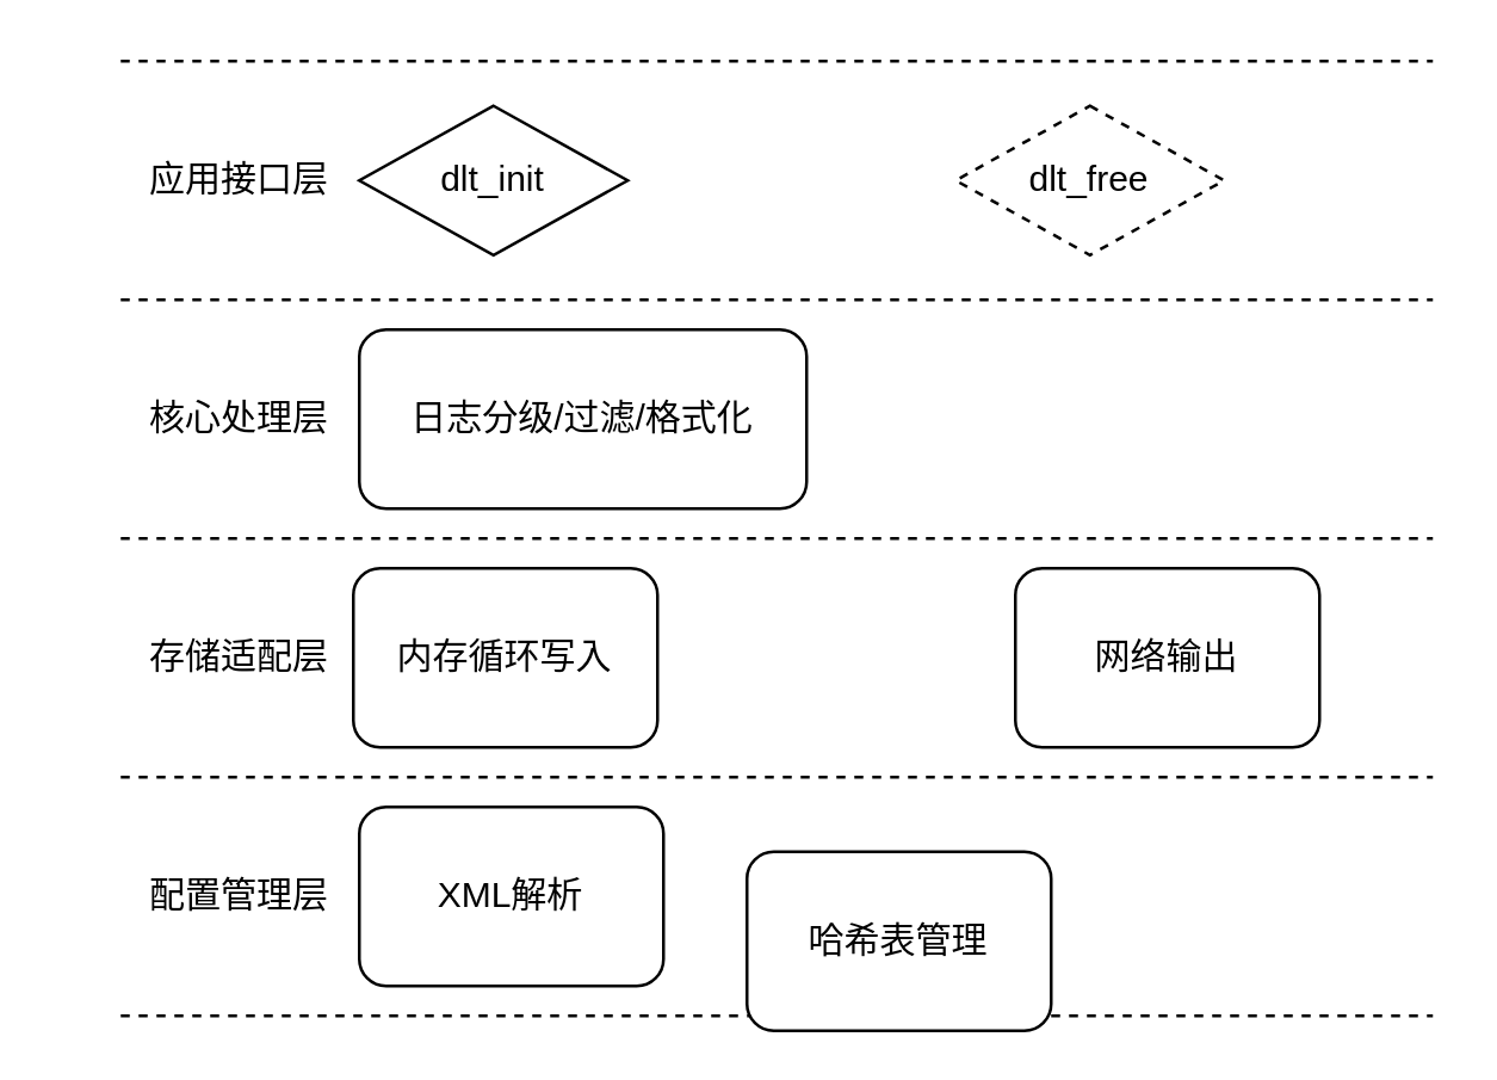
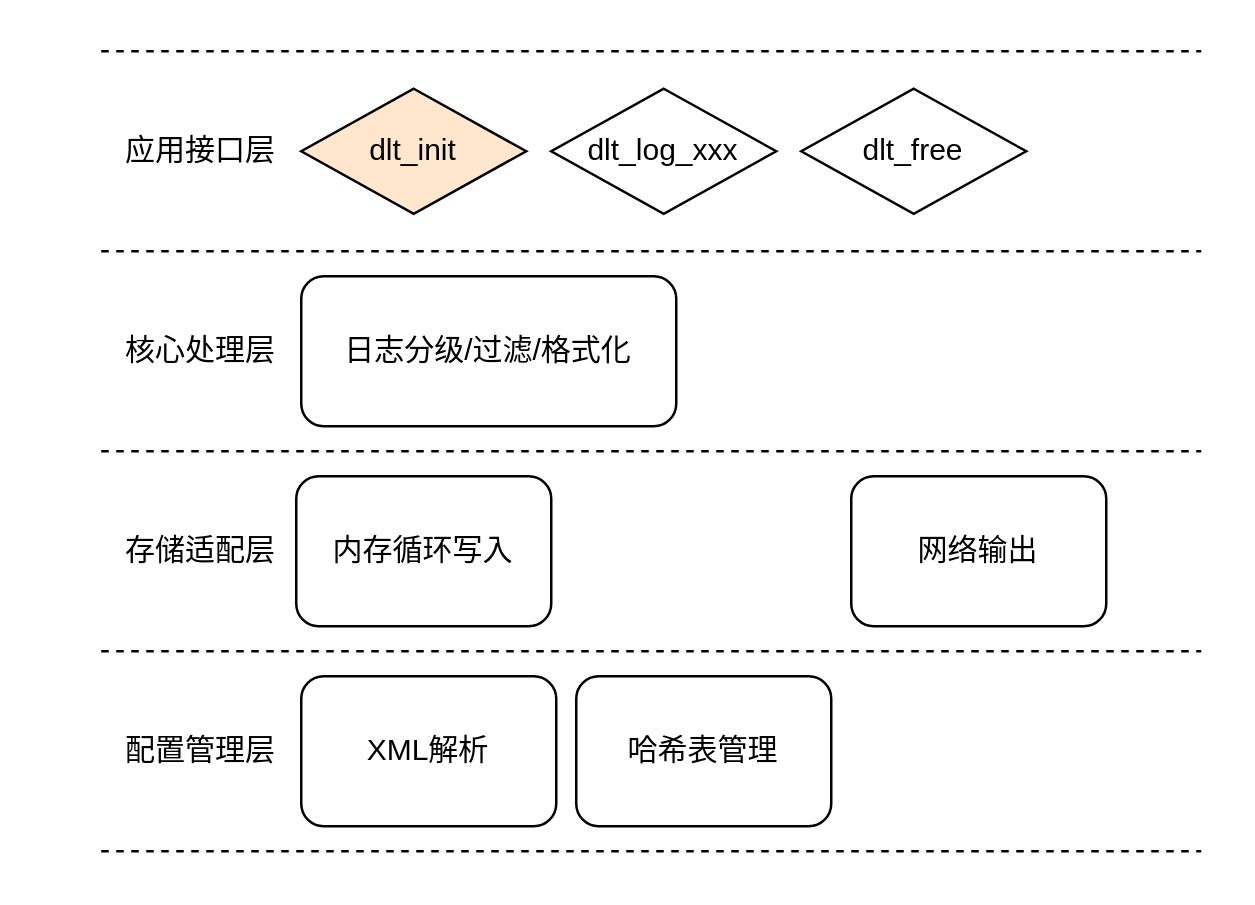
- <mxCell id="5" value="dlt_init" style="rhombus;whiteSpace=wrap;html=1;" vertex="1" parent="1"><mxGeometry x="120" y="35" width="90" height="50" as="geometry" /></mxCell>
+ <mxCell id="5" value="dlt_init" style="rhombus;whiteSpace=wrap;html=1;fillColor=#ffe6cc;" vertex="1" parent="1"><mxGeometry x="120" y="35" width="90" height="50" as="geometry" /></mxCell>
+ <mxCell id="6" value="dlt_log_xxx" style="rhombus;whiteSpace=wrap;html=1;" vertex="1" parent="1"><mxGeometry x="220" y="35" width="90" height="50" as="geometry" /></mxCell>
- <mxCell id="7" value="dlt_free" style="rhombus;whiteSpace=wrap;html=1;dashed=1;" vertex="1" parent="1"><mxGeometry x="320" y="35" width="90" height="50" as="geometry" /></mxCell>
+ <mxCell id="7" value="dlt_free" style="rhombus;whiteSpace=wrap;html=1;" vertex="1" parent="1"><mxGeometry x="320" y="35" width="90" height="50" as="geometry" /></mxCell>
- <mxCell id="18" value="哈希表管理" style="rounded=1;whiteSpace=wrap;html=1;" vertex="1" parent="1"><mxGeometry x="250" y="285" width="102" height="60" as="geometry" /></mxCell>
+ <mxCell id="18" value="哈希表管理" style="rounded=1;whiteSpace=wrap;html=1;" vertex="1" parent="1"><mxGeometry x="230" y="270" width="102" height="60" as="geometry" /></mxCell>
